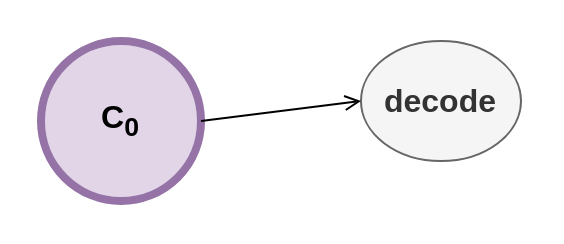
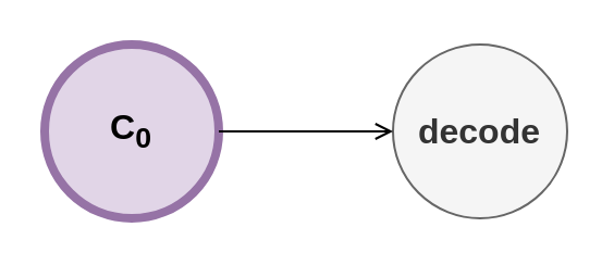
- <mxCell id="3" value="&lt;font style=&quot;font-size: 16px;&quot;&gt;&lt;b&gt;decode&lt;/b&gt;&lt;/font&gt;" style="ellipse;whiteSpace=wrap;html=1;fillColor=#f5f5f5;strokeColor=#666666;fontColor=#333333;" parent="1" vertex="1"><mxGeometry x="180" y="20" width="80" height="60" as="geometry" /></mxCell>
+ <mxCell id="3" value="&lt;font style=&quot;font-size: 16px;&quot;&gt;&lt;b&gt;decode&lt;/b&gt;&lt;/font&gt;" style="ellipse;whiteSpace=wrap;html=1;fillColor=#f5f5f5;strokeColor=#666666;fontColor=#333333;" parent="1" vertex="1"><mxGeometry x="180" y="20" width="80" height="80" as="geometry" /></mxCell>
